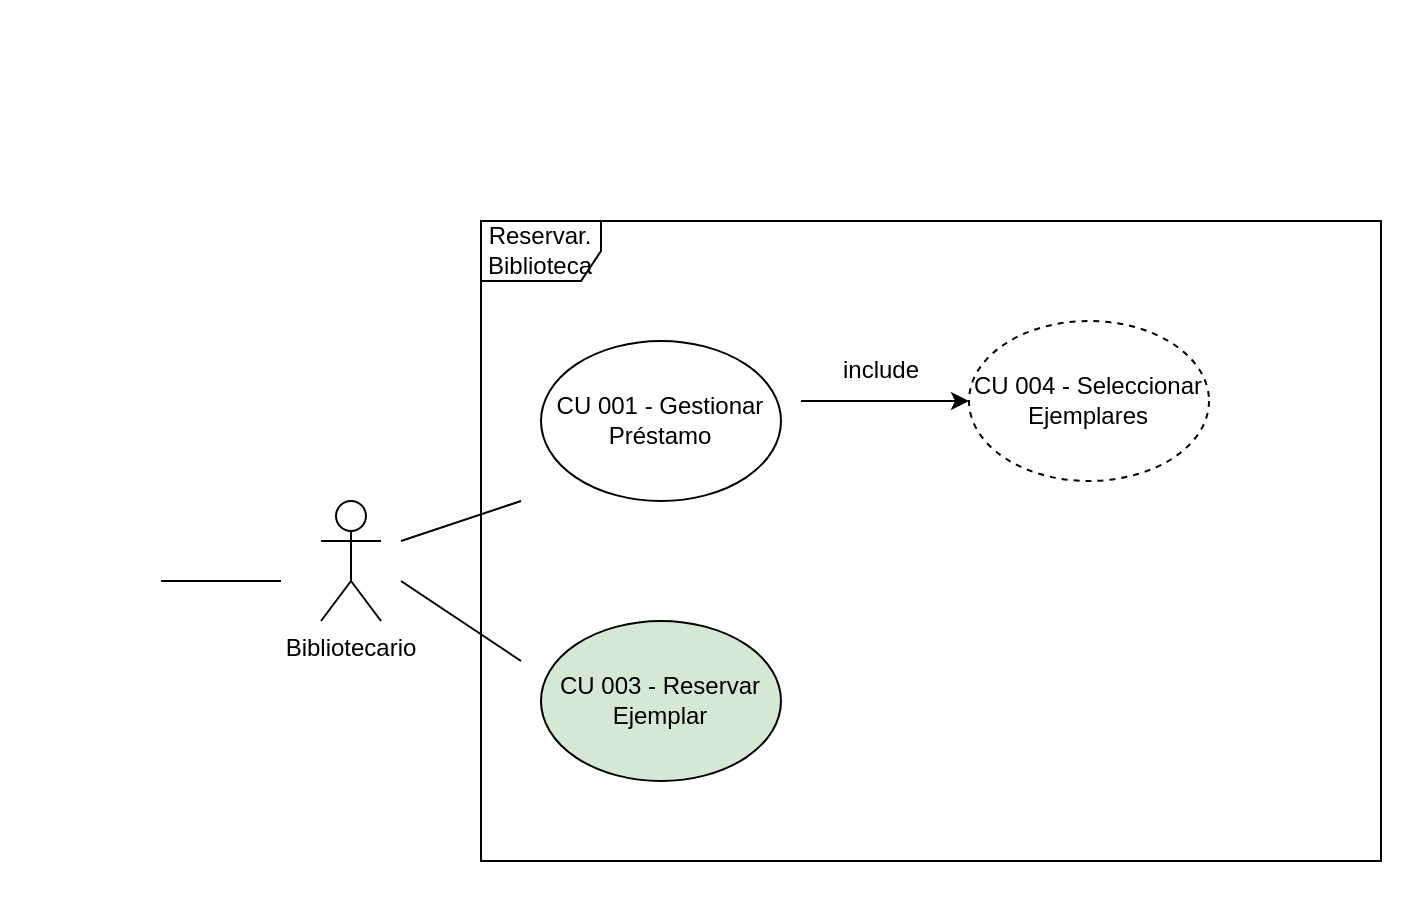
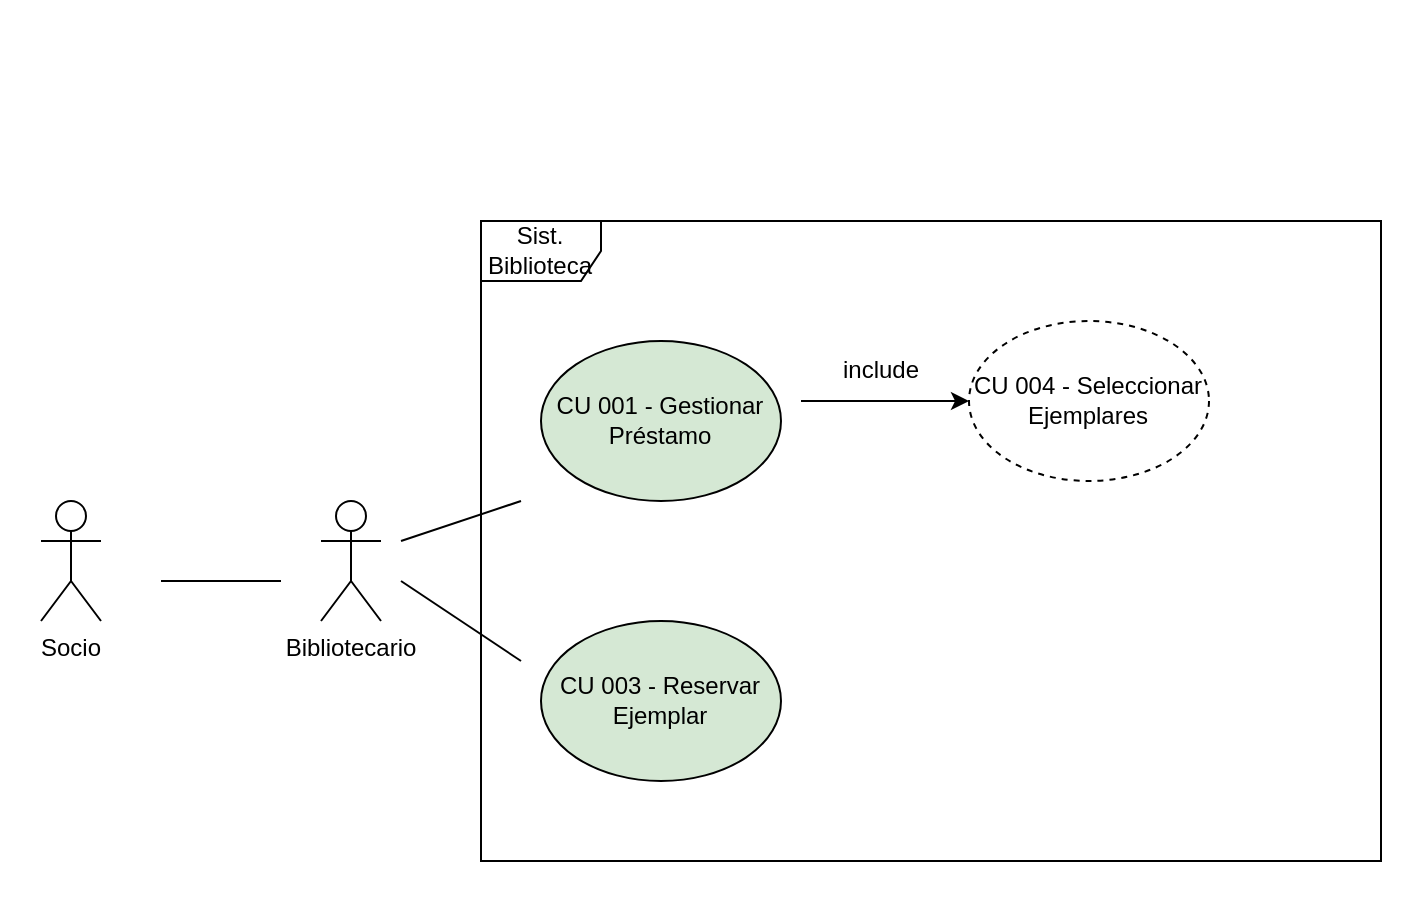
- <mxCell id="3" value="Reservar. Biblioteca" style="shape=umlFrame;whiteSpace=wrap;html=1;pointerEvents=0;" parent="1" vertex="1"><mxGeometry x="240" y="110" width="450" height="320" as="geometry" /></mxCell>
+ <mxCell id="3" value="Sist. Biblioteca" style="shape=umlFrame;whiteSpace=wrap;html=1;pointerEvents=0;" parent="1" vertex="1"><mxGeometry x="240" y="110" width="450" height="320" as="geometry" /></mxCell>
- <mxCell id="7" value="CU 001 - Gestionar Préstamo" style="ellipse;whiteSpace=wrap;html=1;" parent="1" vertex="1"><mxGeometry x="270" y="170" width="120" height="80" as="geometry" /></mxCell>
+ <mxCell id="7" value="CU 001 - Gestionar Préstamo" style="ellipse;whiteSpace=wrap;html=1;fillColor=#d5e8d4;" parent="1" vertex="1"><mxGeometry x="270" y="170" width="120" height="80" as="geometry" /></mxCell>
+ <mxCell id="6" value="Socio" style="shape=umlActor;verticalLabelPosition=bottom;verticalAlign=top;html=1;" parent="1" vertex="1"><mxGeometry x="20" y="250" width="30" height="60" as="geometry" /></mxCell>
